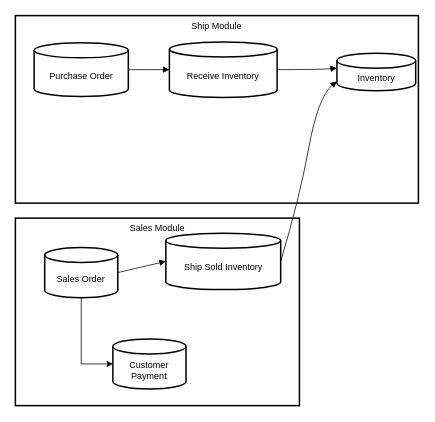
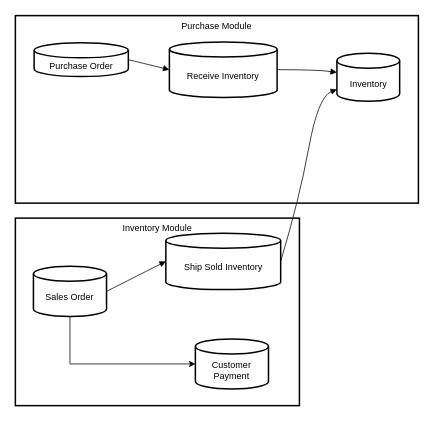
- <mxCell id="6" value="Ship Module" style="whiteSpace=wrap;strokeWidth=2;verticalAlign=top;" parent="1" vertex="1"><mxGeometry width="537.38" height="250" as="geometry" x="20" y="20" /></mxCell>
+ <mxCell id="6" value="Purchase Module" style="whiteSpace=wrap;strokeWidth=2;verticalAlign=top;" parent="1" vertex="1"><mxGeometry width="537.38" height="250" as="geometry" x="20" y="20" /></mxCell>
- <mxCell id="8" value="Purchase Order" style="shape=cylinder3;boundedLbl=1;backgroundOutline=1;size=10;strokeWidth=2;whiteSpace=wrap;" parent="1" vertex="1"><mxGeometry x="45" y="56.254" width="125.617" height="71.592" as="geometry" /></mxCell>
+ <mxCell id="8" value="Purchase Order" style="shape=cylinder3;boundedLbl=1;backgroundOutline=1;size=10;strokeWidth=2;whiteSpace=wrap;" parent="1" vertex="1"><mxGeometry x="45" y="56.254" width="125.617" height="45" as="geometry" /></mxCell>
- <mxCell id="9" value="Inventory" style="shape=cylinder3;boundedLbl=1;backgroundOutline=1;size=10;strokeWidth=2;whiteSpace=wrap;" parent="1" vertex="1"><mxGeometry x="448.734" y="70.02" width="105" height="50" as="geometry" /></mxCell>
+ <mxCell id="9" value="Inventory" style="shape=cylinder3;boundedLbl=1;backgroundOutline=1;size=10;strokeWidth=2;whiteSpace=wrap;" parent="1" vertex="1"><mxGeometry x="448.734" y="70.02" width="83.648" height="64.061" as="geometry" /></mxCell>
- <mxCell id="2" value="Sales Module" style="whiteSpace=wrap;strokeWidth=2;verticalAlign=top;" parent="1" vertex="1"><mxGeometry y="290" width="378.73" height="250" as="geometry" x="20" /></mxCell>
+ <mxCell id="2" value="Inventory Module" style="whiteSpace=wrap;strokeWidth=2;verticalAlign=top;" parent="1" vertex="1"><mxGeometry y="290" width="378.73" height="250" as="geometry" x="20" /></mxCell>
- <mxCell id="5" value="Sales Order" style="shape=cylinder3;boundedLbl=1;backgroundOutline=1;size=10;strokeWidth=2;whiteSpace=wrap;" parent="1" vertex="1"><mxGeometry x="59.066" y="329.216" width="97.484" height="66.862" as="geometry" /></mxCell>
+ <mxCell id="5" value="Sales Order" style="shape=cylinder3;boundedLbl=1;backgroundOutline=1;size=10;strokeWidth=2;whiteSpace=wrap;" parent="1" vertex="1"><mxGeometry x="44.066" y="354.216" width="97.484" height="66.862" as="geometry" /></mxCell>
- <mxCell id="14" value="Customer Payment" style="shape=cylinder3;boundedLbl=1;backgroundOutline=1;size=10;strokeWidth=2;whiteSpace=wrap;" vertex="1" parent="1"><mxGeometry x="149.996" y="450.996" width="97.484" height="66.862" as="geometry" /></mxCell>
+ <mxCell id="14" value="Customer Payment" style="shape=cylinder3;boundedLbl=1;backgroundOutline=1;size=10;strokeWidth=2;whiteSpace=wrap;" vertex="1" parent="1"><mxGeometry x="259.996" y="450.996" width="97.484" height="66.862" as="geometry" /></mxCell>
